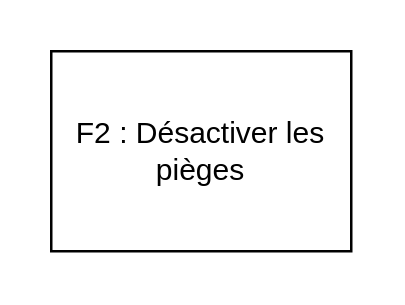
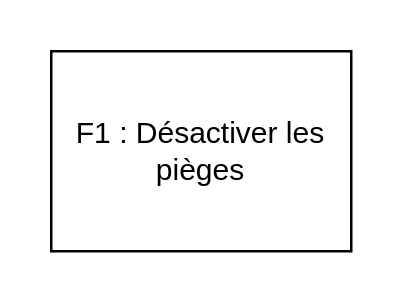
- <mxCell id="2" value="F2 : Désactiver les pièges" style="rounded=0;whiteSpace=wrap;html=1;" vertex="1" parent="1"><mxGeometry x="20" y="20" width="120" height="80" as="geometry" /></mxCell>
+ <mxCell id="2" value="F1 : Désactiver les pièges" style="rounded=0;whiteSpace=wrap;html=1;" vertex="1" parent="1"><mxGeometry x="20" y="20" width="120" height="80" as="geometry" /></mxCell>
